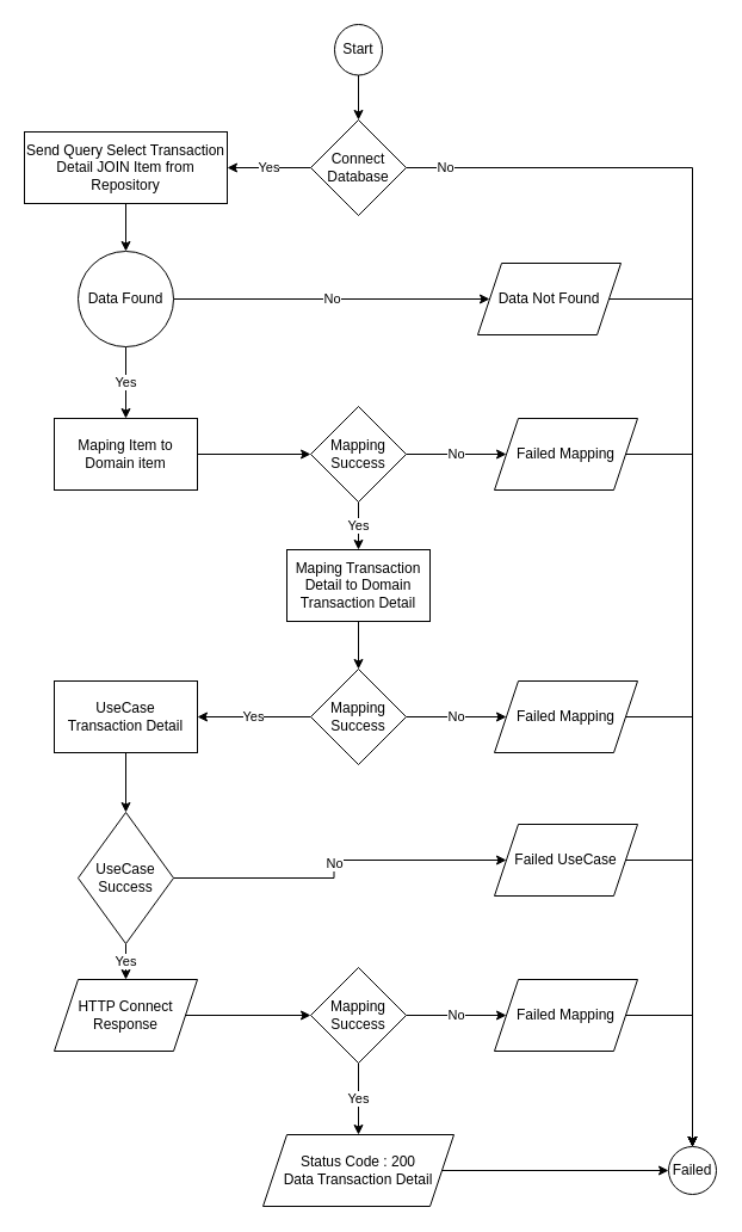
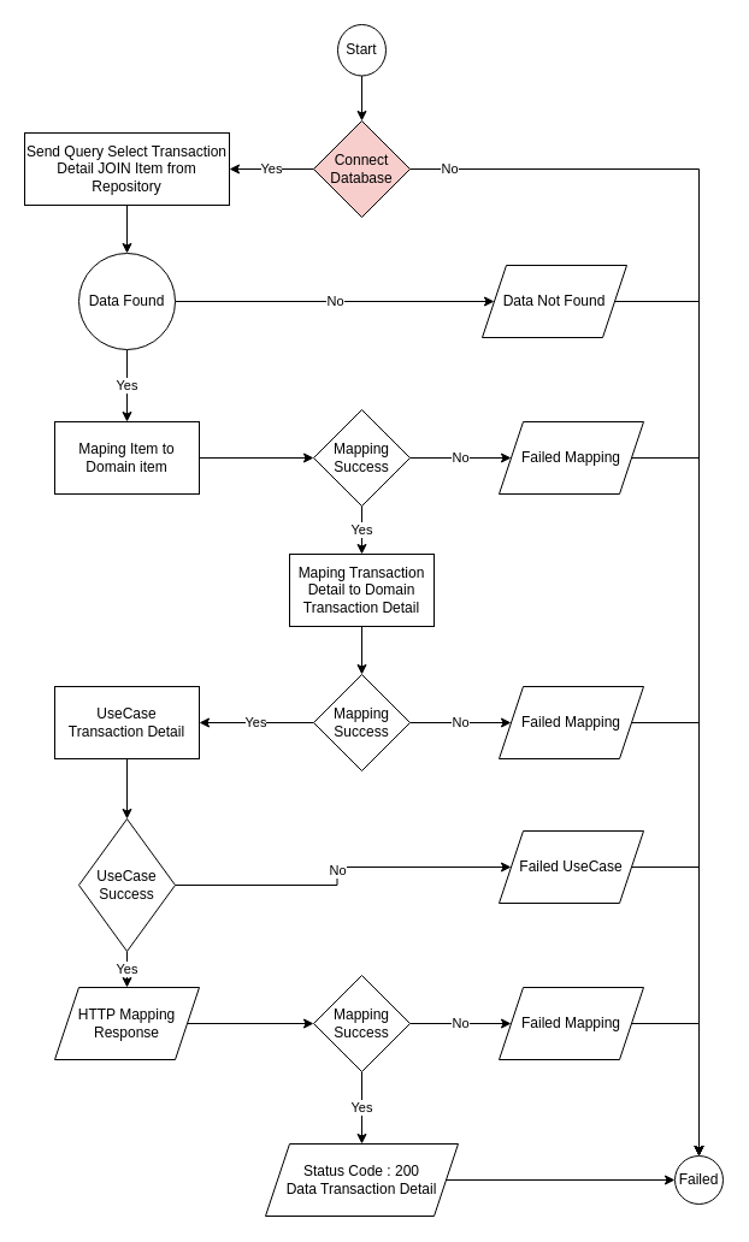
- <mxCell id="6" value="Connect&lt;br&gt;Database" style="rhombus;whiteSpace=wrap;html=1;" parent="1" vertex="1"><mxGeometry x="260" y="100" width="80" height="80" as="geometry" /></mxCell>
+ <mxCell id="6" value="Connect&lt;br&gt;Database" style="rhombus;whiteSpace=wrap;html=1;fillColor=#f8cecc;" parent="1" vertex="1"><mxGeometry x="260" y="100" width="80" height="80" as="geometry" /></mxCell>
- <mxCell id="17" value="HTTP Connect Response" style="shape=parallelogram;perimeter=parallelogramPerimeter;whiteSpace=wrap;html=1;fixedSize=1;" parent="1" vertex="1"><mxGeometry x="45" y="820" width="120" height="60" as="geometry" /></mxCell>
+ <mxCell id="17" value="HTTP Mapping Response" style="shape=parallelogram;perimeter=parallelogramPerimeter;whiteSpace=wrap;html=1;fixedSize=1;" parent="1" vertex="1"><mxGeometry x="45" y="820" width="120" height="60" as="geometry" /></mxCell>
